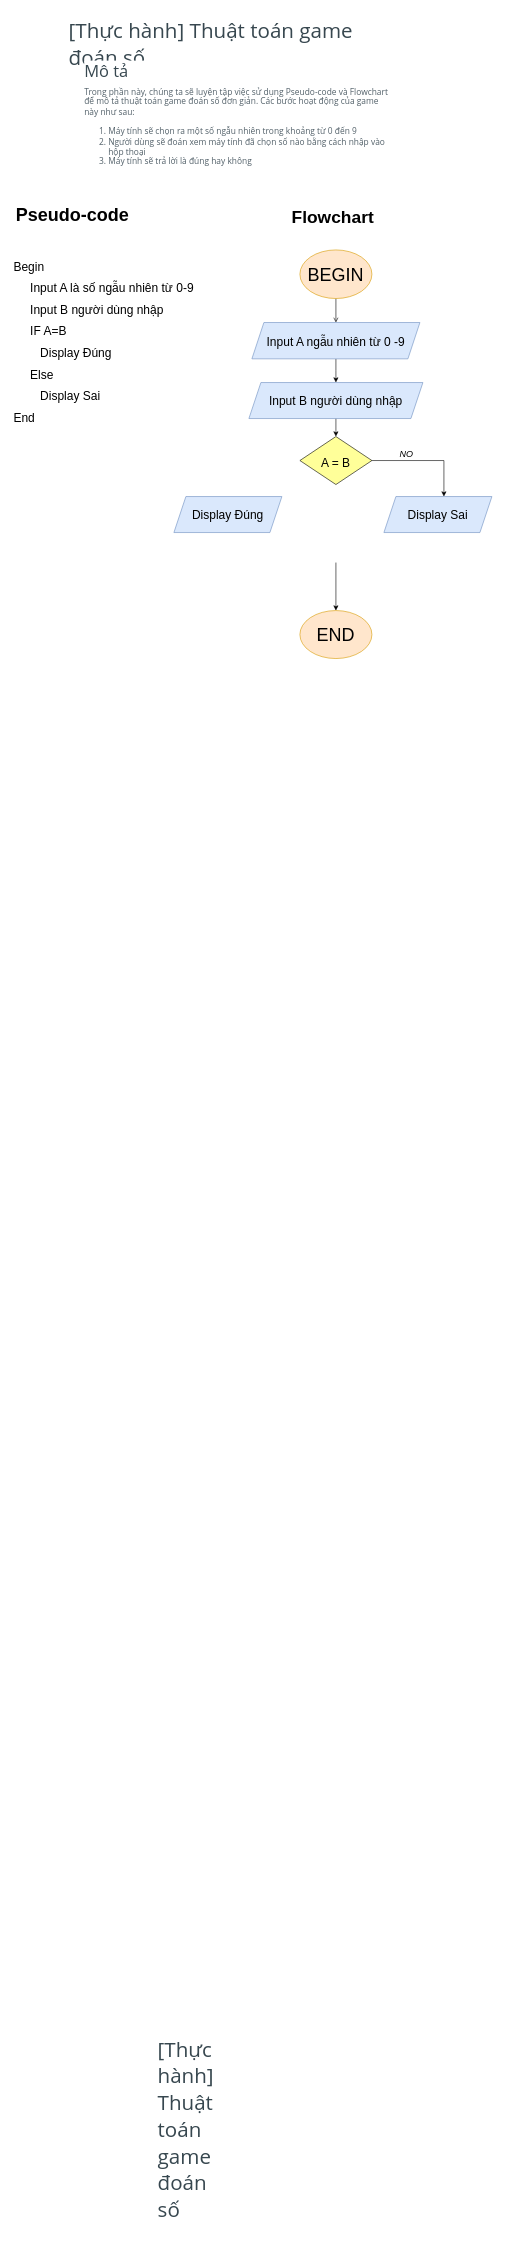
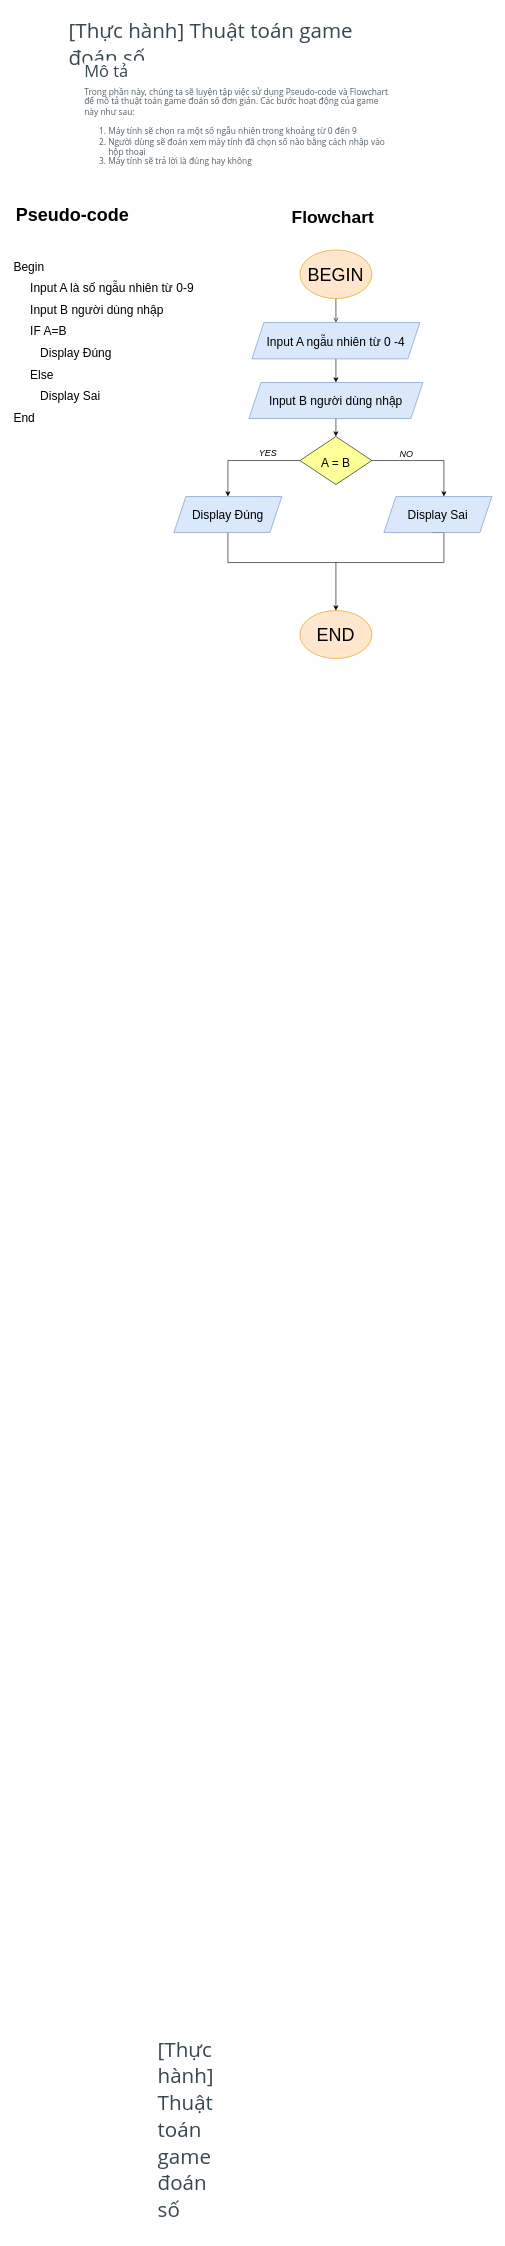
- <mxCell id="11" value="&lt;font style=&quot;font-size: 20px&quot;&gt;Input A ngẫu nhiên từ 0 -9&lt;/font&gt;" style="shape=parallelogram;perimeter=parallelogramPerimeter;whiteSpace=wrap;html=1;fixedSize=1;fontSize=29;fillColor=#dae8fc;strokeColor=#6c8ebf;labelBackgroundColor=none;" vertex="1" parent="1"><mxGeometry x="419" y="500" width="280" height="60.5" as="geometry" /></mxCell>
+ <mxCell id="11" value="&lt;font style=&quot;font-size: 20px&quot;&gt;Input A ngẫu nhiên từ 0 -4&lt;/font&gt;" style="shape=parallelogram;perimeter=parallelogramPerimeter;whiteSpace=wrap;html=1;fixedSize=1;fontSize=29;fillColor=#dae8fc;strokeColor=#6c8ebf;labelBackgroundColor=none;" vertex="1" parent="1"><mxGeometry x="419" y="500" width="280" height="60.5" as="geometry" /></mxCell>
+ <mxCell id="14" value="&lt;font style=&quot;font-size: 15px&quot;&gt;&lt;i&gt;YES&lt;/i&gt;&lt;/font&gt;" style="edgeStyle=orthogonalEdgeStyle;rounded=0;orthogonalLoop=1;jettySize=auto;html=1;fontSize=20;verticalAlign=bottom;align=left;exitX=0;exitY=0.5;exitDx=0;exitDy=0;" edge="1" parent="1" source="21" target="17"><mxGeometry x="-0.222" relative="1" as="geometry"><mxPoint x="459" y="720" as="sourcePoint" /><Array as="points"><mxPoint x="379" y="730" /></Array><mxPoint as="offset" /></mxGeometry></mxCell>
+ <mxCell id="16" value="" style="edgeStyle=orthogonalEdgeStyle;rounded=0;orthogonalLoop=1;jettySize=auto;html=1;fontSize=15;entryX=0.444;entryY=1;entryDx=0;entryDy=0;entryPerimeter=0;endArrow=none;endFill=0;" edge="1" parent="1" source="17" target="18"><mxGeometry relative="1" as="geometry"><mxPoint x="389" y="900" as="targetPoint" /><Array as="points"><mxPoint x="379" y="900" /><mxPoint x="739" y="900" /></Array></mxGeometry></mxCell>
